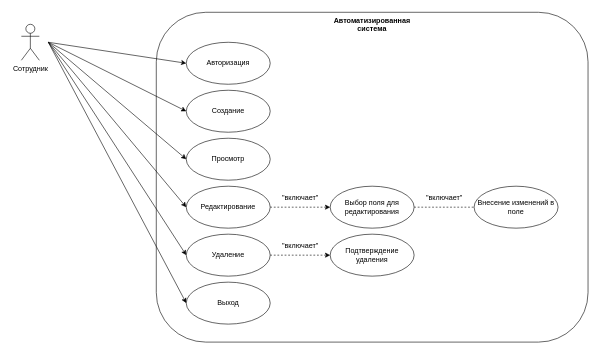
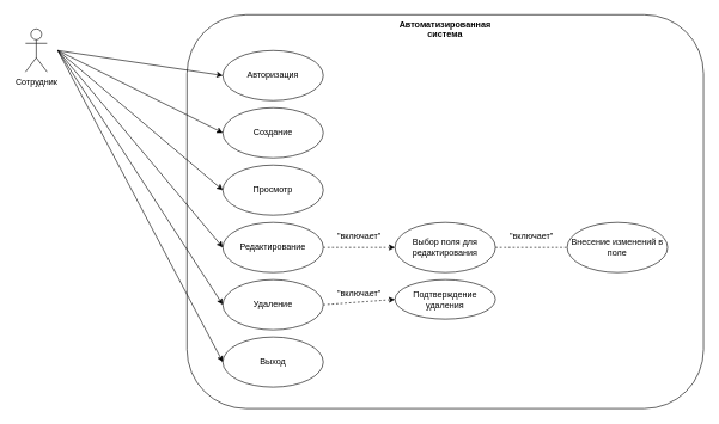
- <mxCell id="22" value="Подтверждение удаления" style="ellipse;whiteSpace=wrap;html=1;" parent="1" vertex="1"><mxGeometry x="550" y="390" width="140" height="70" as="geometry" /></mxCell>
+ <mxCell id="22" value="Подтверждение удаления" style="ellipse;whiteSpace=wrap;html=1;" parent="1" vertex="1"><mxGeometry x="550" y="390" width="140" height="55" as="geometry" /></mxCell>
